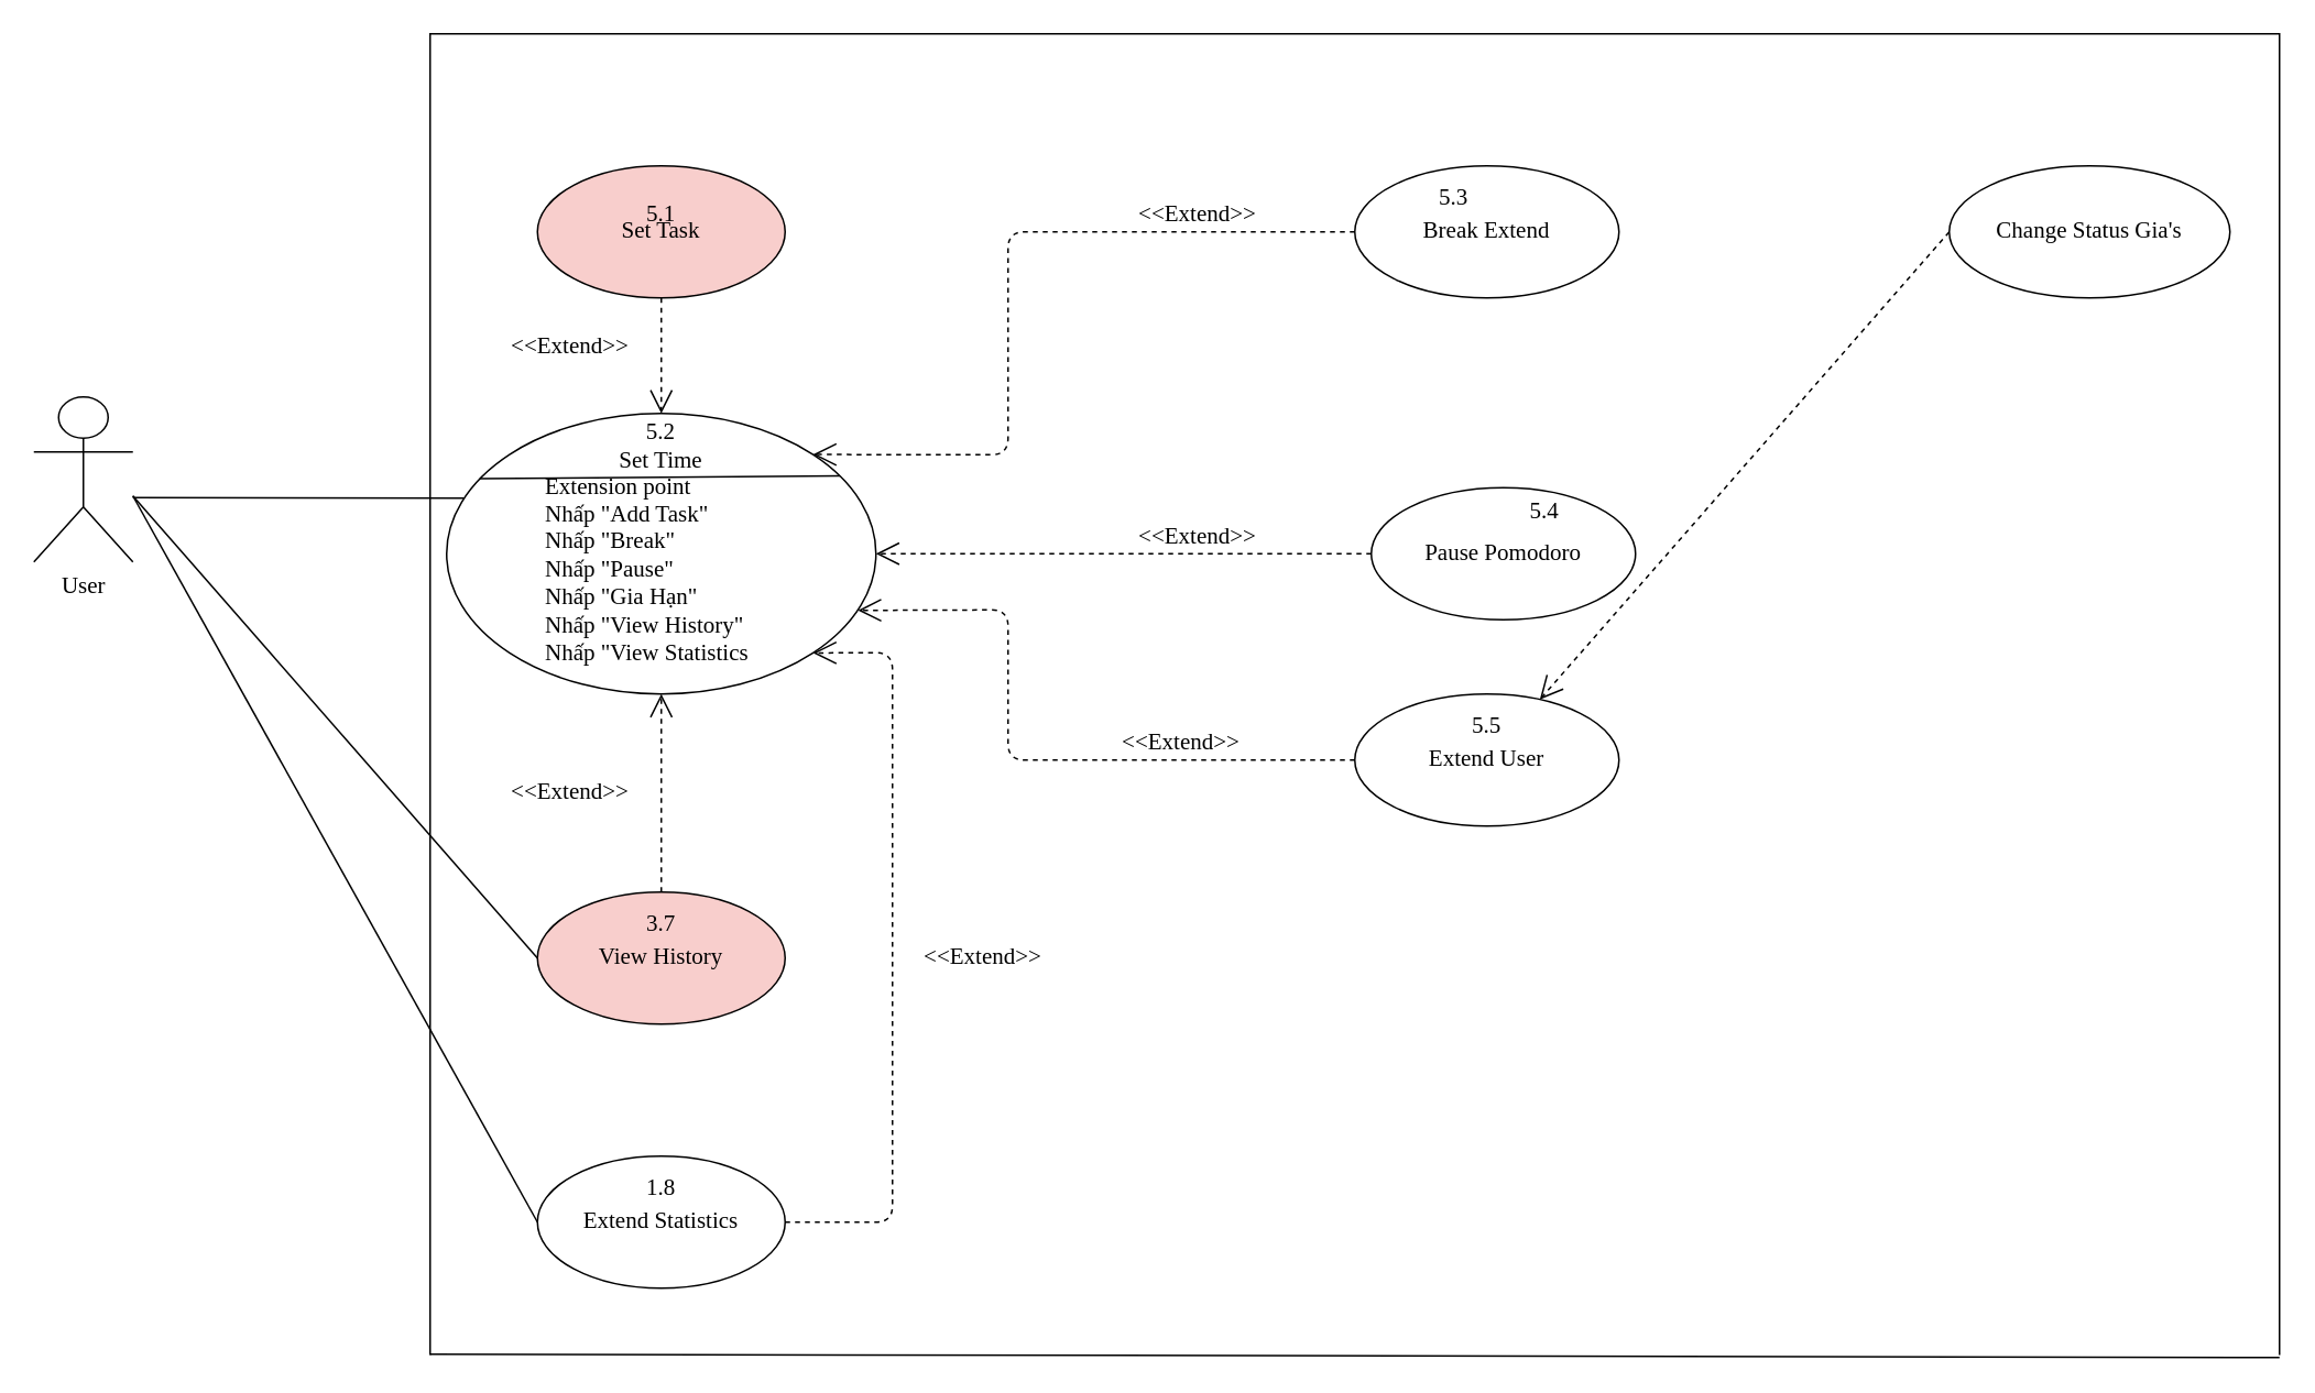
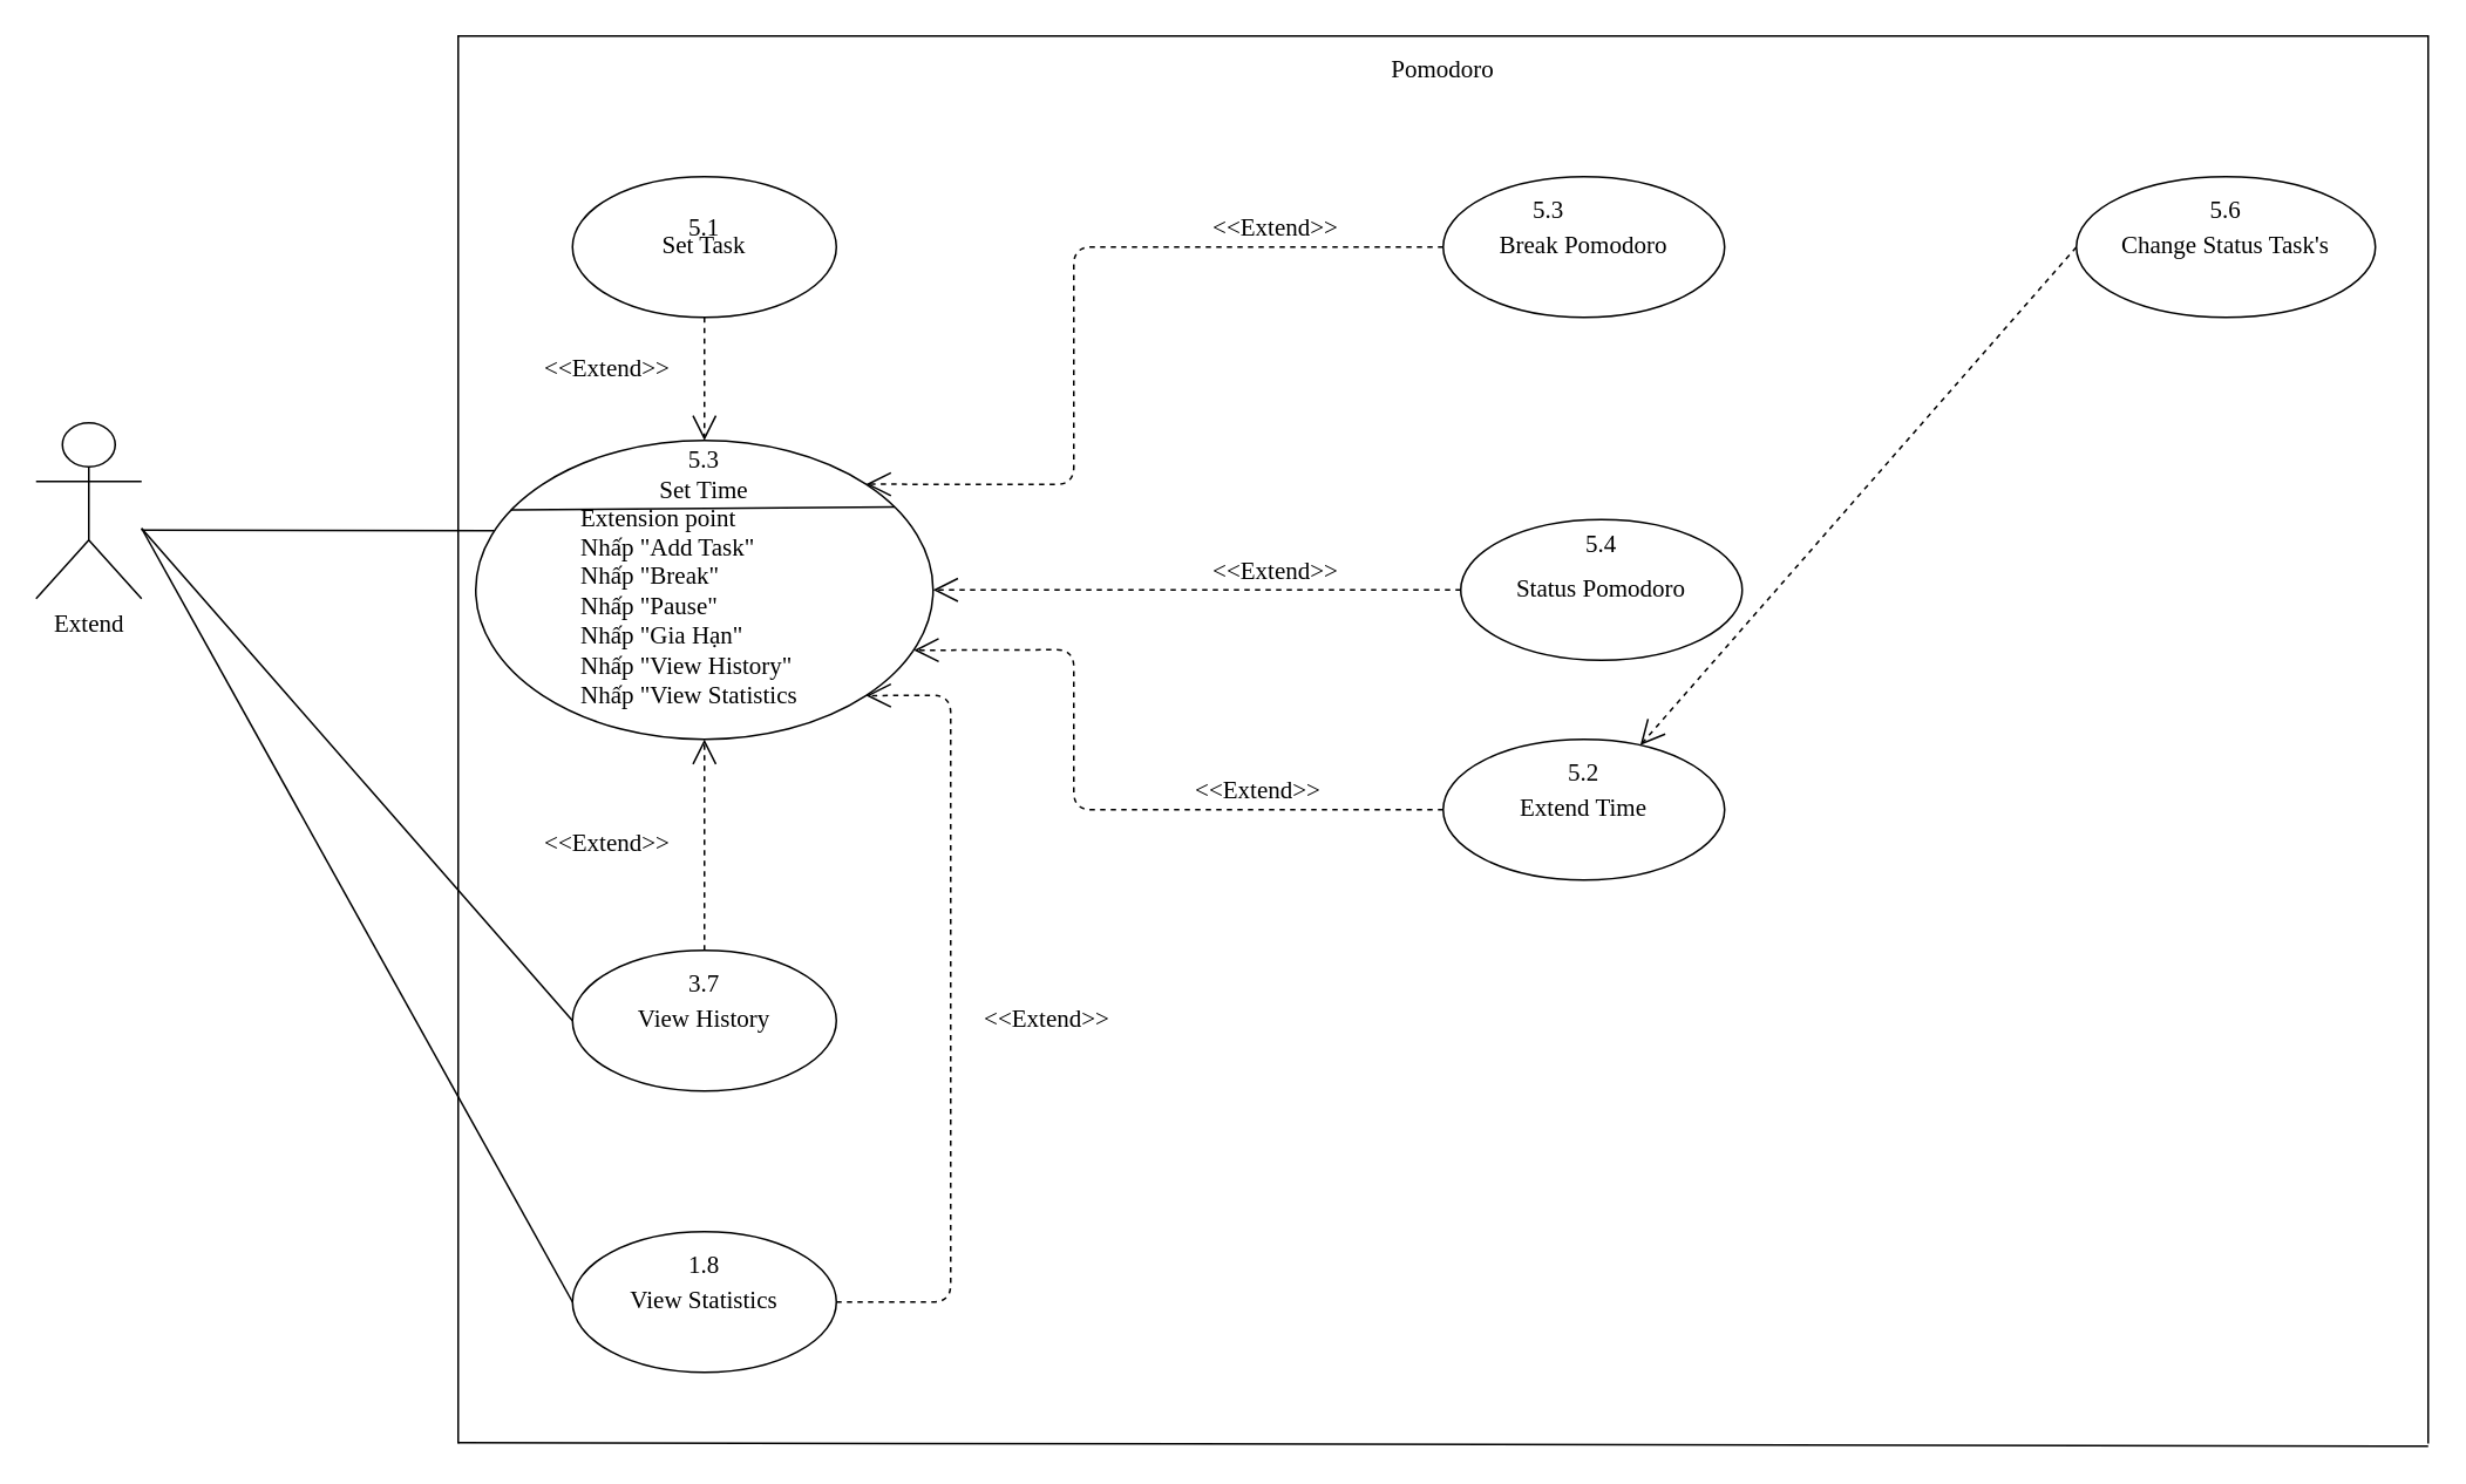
+ <mxCell id="33" value="Pomodoro" style="text;html=1;strokeColor=none;fillColor=none;align=center;verticalAlign=middle;whiteSpace=wrap;rounded=0;fontFamily=Verdana;fontSize=14;" parent="1" vertex="1"><mxGeometry x="755" y="20" width="130" height="40" as="geometry" /></mxCell>
+ <mxCell id="38" value="&lt;font face=&quot;Verdana&quot; style=&quot;font-size: 14px&quot;&gt;5.6&lt;/font&gt;" style="text;html=1;strokeColor=none;fillColor=none;align=center;verticalAlign=middle;whiteSpace=wrap;rounded=0;" parent="1" vertex="1"><mxGeometry x="1245" y="110" width="40" height="20" as="geometry" /></mxCell>
- <mxCell id="9" value="Set Task" style="ellipse;whiteSpace=wrap;html=1;fontSize=14;fontFamily=Verdana;fillColor=#f8cecc;" parent="1" vertex="1"><mxGeometry x="325" y="100" width="150" height="80" as="geometry" /></mxCell>
+ <mxCell id="9" value="Set Task" style="ellipse;whiteSpace=wrap;html=1;fontSize=14;fontFamily=Verdana;" parent="1" vertex="1"><mxGeometry x="325" y="100" width="150" height="80" as="geometry" /></mxCell>
- <mxCell id="13" value="Break Extend" style="ellipse;whiteSpace=wrap;html=1;fontSize=14;fontFamily=Verdana;" parent="1" vertex="1"><mxGeometry x="820" y="100" width="160" height="80" as="geometry" /></mxCell>
+ <mxCell id="13" value="Break Pomodoro" style="ellipse;whiteSpace=wrap;html=1;fontSize=14;fontFamily=Verdana;" parent="1" vertex="1"><mxGeometry x="820" y="100" width="160" height="80" as="geometry" /></mxCell>
- <mxCell id="11" value="Change Status Gia's" style="ellipse;whiteSpace=wrap;html=1;fontSize=14;fontFamily=Verdana;" parent="1" vertex="1"><mxGeometry x="1180" y="100" width="170" height="80" as="geometry" /></mxCell>
+ <mxCell id="11" value="Change Status Task's" style="ellipse;whiteSpace=wrap;html=1;fontSize=14;fontFamily=Verdana;" parent="1" vertex="1"><mxGeometry x="1180" y="100" width="170" height="80" as="geometry" /></mxCell>
- <mxCell id="27" value="5.2&lt;br&gt;Set Time" style="text;html=1;strokeColor=none;fillColor=none;align=center;verticalAlign=middle;whiteSpace=wrap;rounded=0;fontFamily=Verdana;fontSize=14;" parent="1" vertex="1"><mxGeometry x="365" y="250" width="70" height="40" as="geometry" /></mxCell>
+ <mxCell id="27" value="5.3&lt;br&gt;Set Time" style="text;html=1;strokeColor=none;fillColor=none;align=center;verticalAlign=middle;whiteSpace=wrap;rounded=0;fontFamily=Verdana;fontSize=14;" parent="1" vertex="1"><mxGeometry x="365" y="250" width="70" height="40" as="geometry" /></mxCell>
- <mxCell id="36" value="&lt;font face=&quot;Verdana&quot; style=&quot;font-size: 14px&quot;&gt;5.4&lt;/font&gt;" style="text;html=1;strokeColor=none;fillColor=none;align=center;verticalAlign=middle;whiteSpace=wrap;rounded=0;" parent="1" vertex="1"><mxGeometry x="915" y="300" width="40" height="20" as="geometry" /></mxCell>
+ <mxCell id="36" value="&lt;font face=&quot;Verdana&quot; style=&quot;font-size: 14px&quot;&gt;5.4&lt;/font&gt;" style="text;html=1;strokeColor=none;fillColor=none;align=center;verticalAlign=middle;whiteSpace=wrap;rounded=0;" parent="1" vertex="1"><mxGeometry x="890" y="300" width="40" height="20" as="geometry" /></mxCell>
- <mxCell id="8" value="Pause Pomodoro" style="ellipse;whiteSpace=wrap;html=1;fontSize=14;fontFamily=Verdana;" parent="1" vertex="1"><mxGeometry x="830" y="295" width="160" height="80" as="geometry" /></mxCell>
+ <mxCell id="8" value="Status Pomodoro" style="ellipse;whiteSpace=wrap;html=1;fontSize=14;fontFamily=Verdana;" parent="1" vertex="1"><mxGeometry x="830" y="295" width="160" height="80" as="geometry" /></mxCell>
- <mxCell id="5" value="User" style="shape=umlActor;verticalLabelPosition=bottom;verticalAlign=top;html=1;outlineConnect=0;fontSize=14;fontFamily=Verdana;" parent="1" vertex="1"><mxGeometry x="20" y="240" width="60" height="100" as="geometry" /></mxCell>
+ <mxCell id="5" value="Extend" style="shape=umlActor;verticalLabelPosition=bottom;verticalAlign=top;html=1;outlineConnect=0;fontSize=14;fontFamily=Verdana;" parent="1" vertex="1"><mxGeometry x="20" y="240" width="60" height="100" as="geometry" /></mxCell>
- <mxCell id="37" value="&lt;font face=&quot;Verdana&quot; style=&quot;font-size: 14px&quot;&gt;5.5&lt;/font&gt;" style="text;html=1;strokeColor=none;fillColor=none;align=center;verticalAlign=middle;whiteSpace=wrap;rounded=0;" parent="1" vertex="1"><mxGeometry x="880" y="430" width="40" height="20" as="geometry" /></mxCell>
+ <mxCell id="37" value="&lt;font face=&quot;Verdana&quot; style=&quot;font-size: 14px&quot;&gt;5.2&lt;/font&gt;" style="text;html=1;strokeColor=none;fillColor=none;align=center;verticalAlign=middle;whiteSpace=wrap;rounded=0;" parent="1" vertex="1"><mxGeometry x="880" y="430" width="40" height="20" as="geometry" /></mxCell>
- <mxCell id="15" value="Extend User" style="ellipse;whiteSpace=wrap;html=1;fontSize=14;fontFamily=Verdana;" parent="1" vertex="1"><mxGeometry x="820" y="420" width="160" height="80" as="geometry" /></mxCell>
+ <mxCell id="15" value="Extend Time" style="ellipse;whiteSpace=wrap;html=1;fontSize=14;fontFamily=Verdana;" parent="1" vertex="1"><mxGeometry x="820" y="420" width="160" height="80" as="geometry" /></mxCell>
- <mxCell id="19" value="View History" style="ellipse;whiteSpace=wrap;html=1;fontSize=14;fontFamily=Verdana;fillColor=#f8cecc;" parent="1" vertex="1"><mxGeometry x="325" y="540" width="150" height="80" as="geometry" /></mxCell>
+ <mxCell id="19" value="View History" style="ellipse;whiteSpace=wrap;html=1;fontSize=14;fontFamily=Verdana;" parent="1" vertex="1"><mxGeometry x="325" y="540" width="150" height="80" as="geometry" /></mxCell>
- <mxCell id="17" value="Extend Statistics" style="ellipse;whiteSpace=wrap;html=1;fontSize=14;fontFamily=Verdana;" parent="1" vertex="1"><mxGeometry x="325" y="700" width="150" height="80" as="geometry" /></mxCell>
+ <mxCell id="17" value="View Statistics" style="ellipse;whiteSpace=wrap;html=1;fontSize=14;fontFamily=Verdana;" parent="1" vertex="1"><mxGeometry x="325" y="700" width="150" height="80" as="geometry" /></mxCell>
